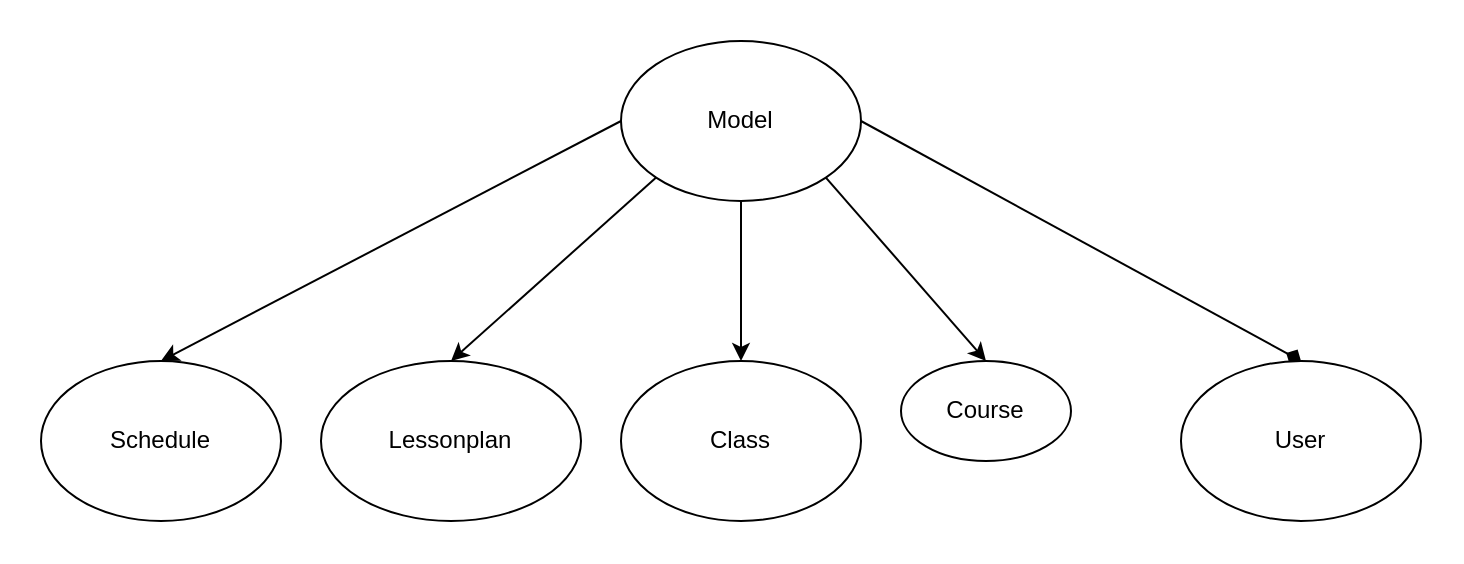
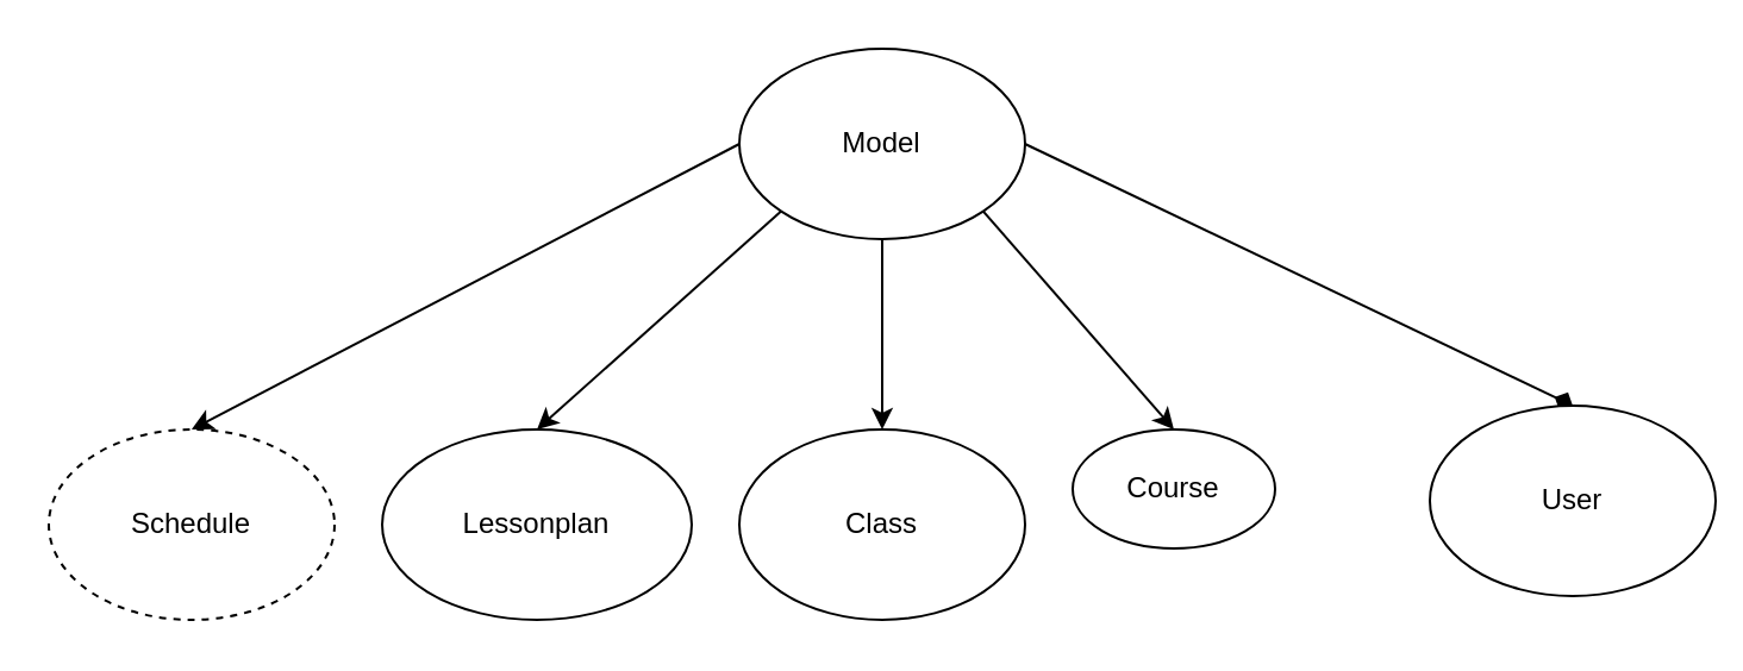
- <mxCell id="12" value="Schedule" style="ellipse;whiteSpace=wrap;html=1;" parent="1" vertex="1"><mxGeometry x="20" y="180" width="120" height="80" as="geometry" /></mxCell>
+ <mxCell id="12" value="Schedule" style="ellipse;whiteSpace=wrap;html=1;dashed=1;" parent="1" vertex="1"><mxGeometry x="20" y="180" width="120" height="80" as="geometry" /></mxCell>
- <mxCell id="8" value="User" style="ellipse;whiteSpace=wrap;html=1;" parent="1" vertex="1"><mxGeometry x="590" y="180" width="120" height="80" as="geometry" /></mxCell>
+ <mxCell id="8" value="User" style="ellipse;whiteSpace=wrap;html=1;" parent="1" vertex="1"><mxGeometry x="600" y="170" width="120" height="80" as="geometry" /></mxCell>
